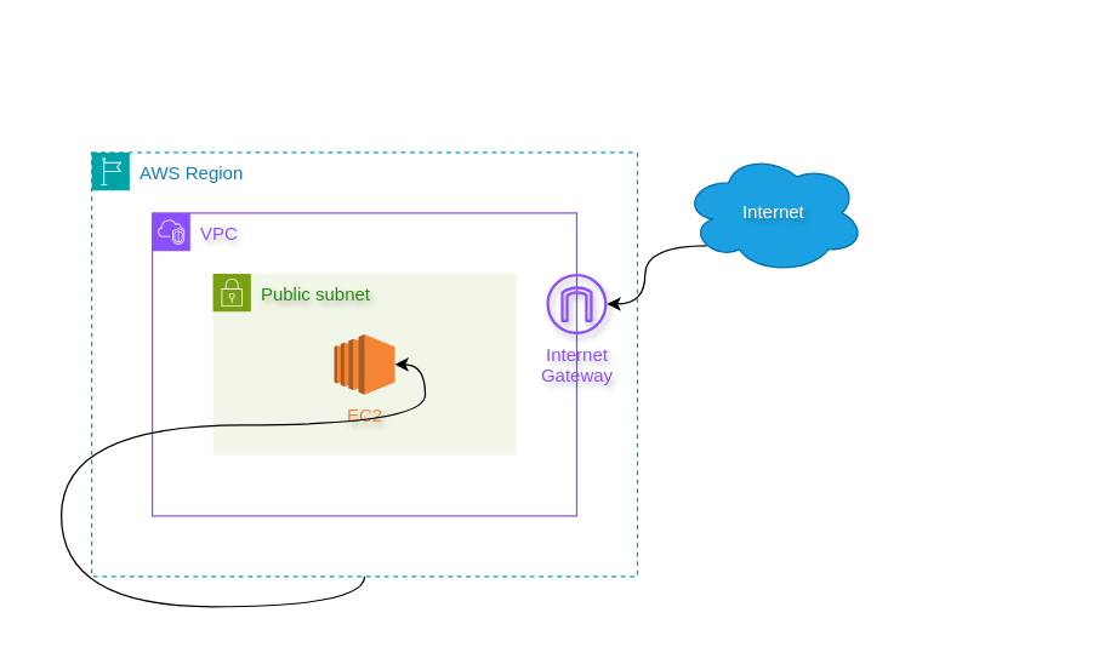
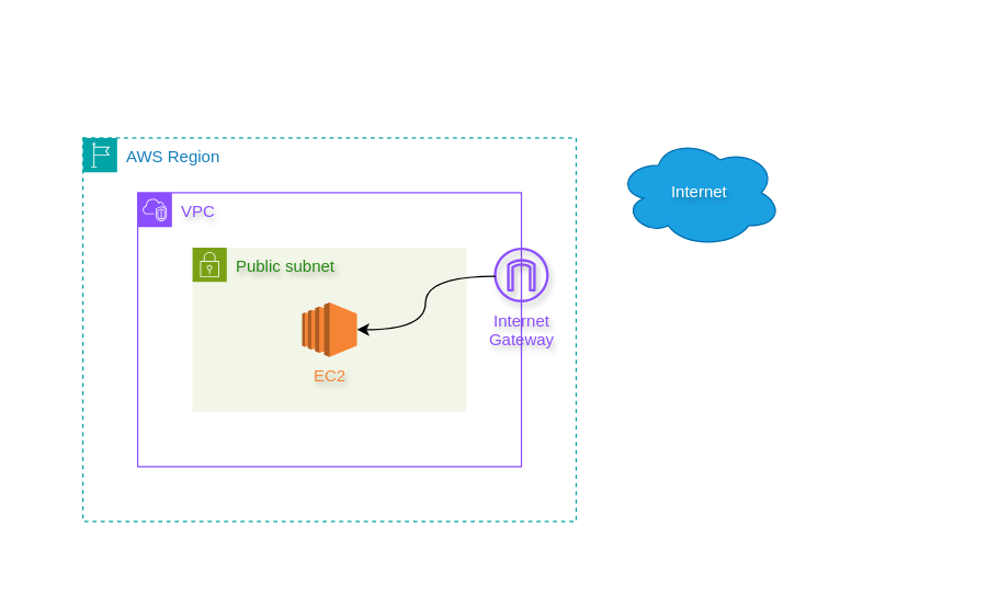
- <mxCell id="7" style="edgeStyle=orthogonalEdgeStyle;rounded=0;orthogonalLoop=1;jettySize=auto;html=1;exitX=0.13;exitY=0.77;exitDx=0;exitDy=0;exitPerimeter=0;curved=1;" edge="1" parent="1" source="8" target="4"><mxGeometry relative="1" as="geometry" /></mxCell>
- <mxCell id="9" style="edgeStyle=orthogonalEdgeStyle;rounded=0;orthogonalLoop=1;jettySize=auto;html=1;exitX=1;exitY=0.5;exitDx=0;exitDy=0;exitPerimeter=0;curved=1;startArrow=classic;startFill=1;endArrow=none;endFill=0;" edge="1" parent="1" source="6" target="10"><mxGeometry relative="1" as="geometry" /></mxCell>
+ <mxCell id="9" style="edgeStyle=orthogonalEdgeStyle;rounded=0;orthogonalLoop=1;jettySize=auto;html=1;exitX=1;exitY=0.5;exitDx=0;exitDy=0;exitPerimeter=0;entryX=0.029;entryY=0.524;entryDx=0;entryDy=0;entryPerimeter=0;curved=1;startArrow=classic;startFill=1;endArrow=none;endFill=0;" edge="1" parent="1" source="6" target="4"><mxGeometry relative="1" as="geometry" /></mxCell>
